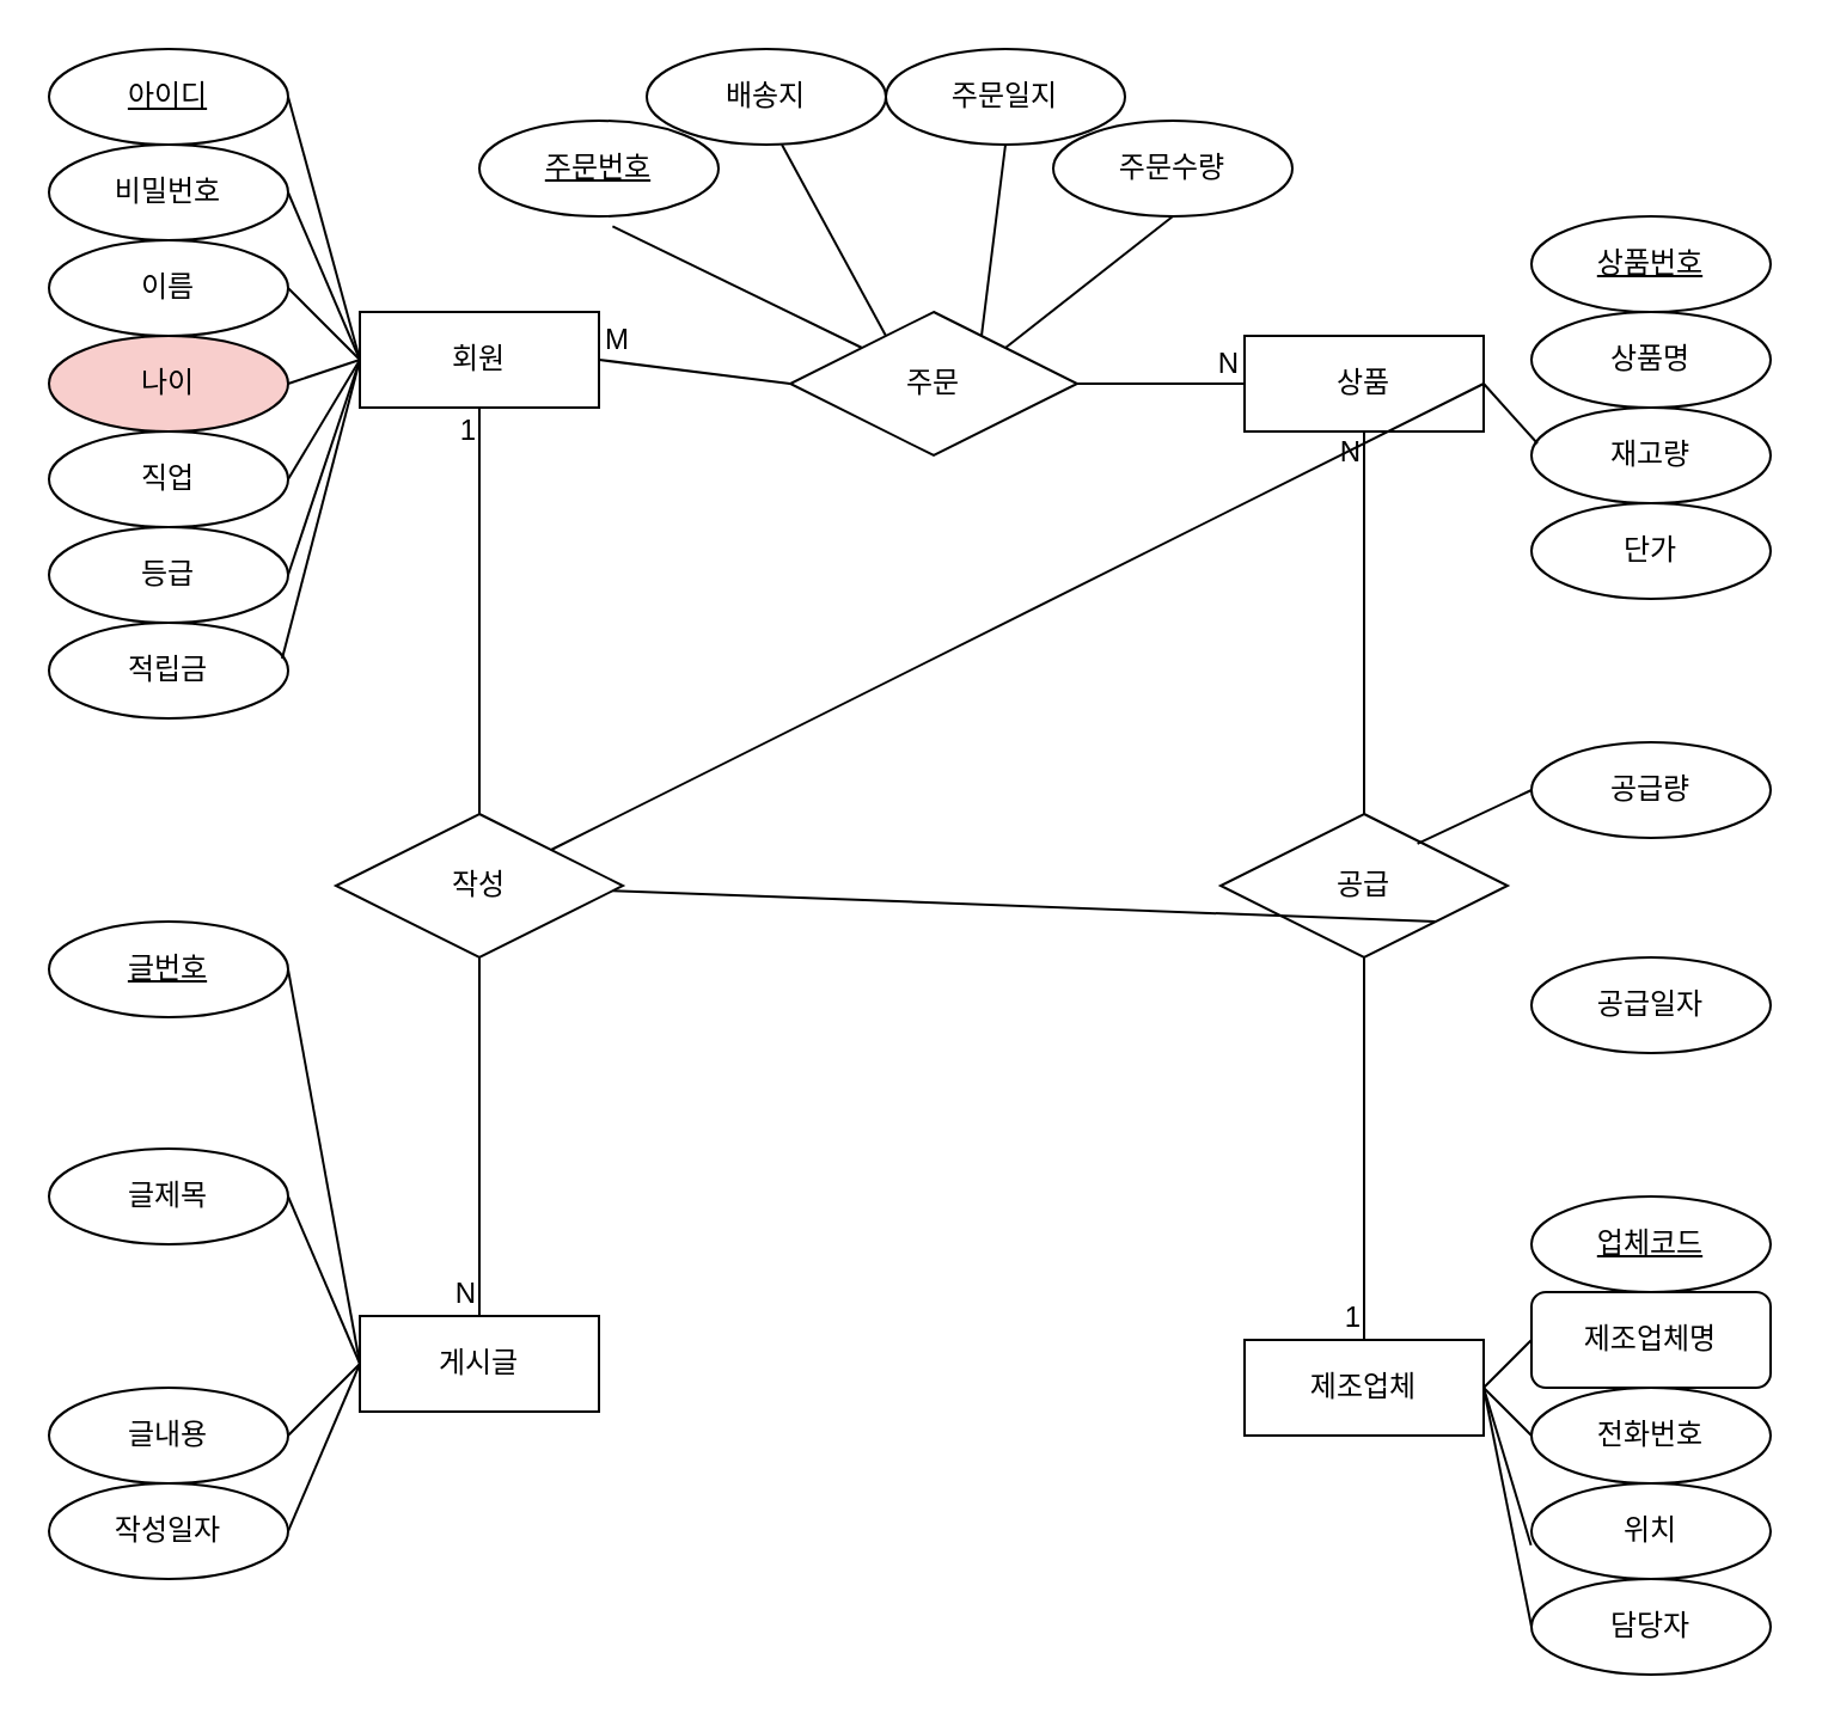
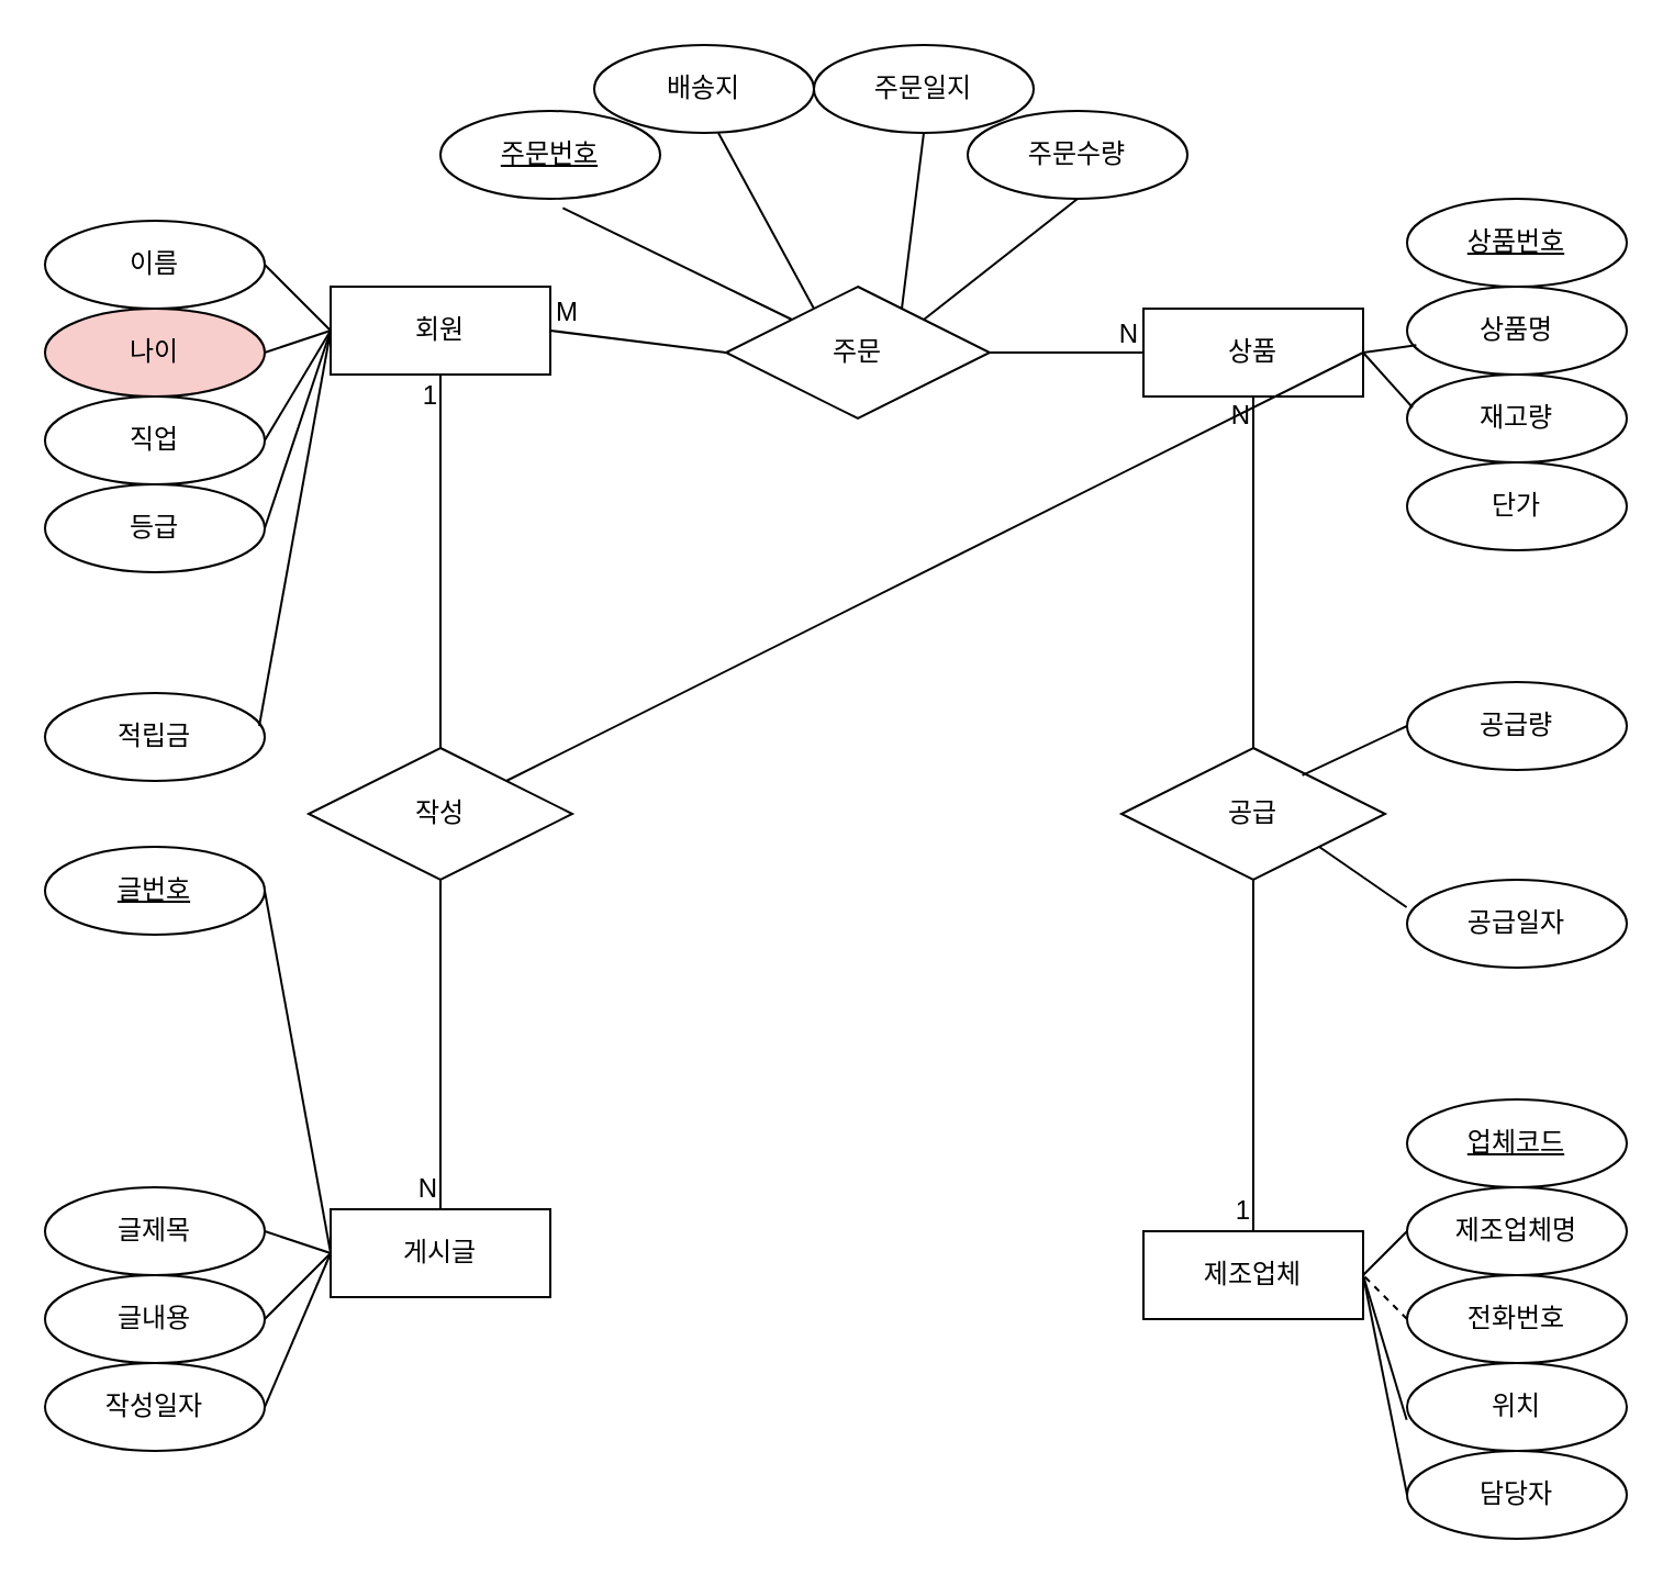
- <mxCell id="4" value="아이디" style="ellipse;whiteSpace=wrap;html=1;align=center;fontStyle=4;" parent="1" vertex="1"><mxGeometry x="20" y="20" width="100" height="40" as="geometry" /></mxCell>
- <mxCell id="5" value="비밀번호" style="ellipse;whiteSpace=wrap;html=1;align=center;" parent="1" vertex="1"><mxGeometry x="20" y="60" width="100" height="40" as="geometry" /></mxCell>
- <mxCell id="18" value="" style="endArrow=none;html=1;rounded=0;entryX=0;entryY=0.5;entryDx=0;entryDy=0;exitX=1;exitY=0.5;exitDx=0;exitDy=0;" parent="1" source="4" target="2" edge="1"><mxGeometry relative="1" as="geometry"><mxPoint x="130" y="109.58" as="sourcePoint" /><mxPoint x="290" y="109.58" as="targetPoint" /></mxGeometry></mxCell>
- <mxCell id="19" value="" style="endArrow=none;html=1;rounded=0;entryX=0;entryY=0.5;entryDx=0;entryDy=0;exitX=1;exitY=0.5;exitDx=0;exitDy=0;" parent="1" source="5" target="2" edge="1"><mxGeometry relative="1" as="geometry"><mxPoint x="136" y="53" as="sourcePoint" /><mxPoint x="160" y="170" as="targetPoint" /></mxGeometry></mxCell>
+ <mxCell id="16" value="" style="endArrow=none;html=1;rounded=0;exitX=1;exitY=0.5;exitDx=0;exitDy=0;entryX=0.042;entryY=0.667;entryDx=0;entryDy=0;entryPerimeter=0;" parent="1" source="3" target="12" edge="1"><mxGeometry relative="1" as="geometry"><mxPoint x="620" y="170" as="sourcePoint" /><mxPoint x="640" y="120" as="targetPoint" /></mxGeometry></mxCell>
- <mxCell id="10" value="적립금" style="ellipse;whiteSpace=wrap;html=1;align=center;" parent="1" vertex="1"><mxGeometry x="20" y="260" width="100" height="40" as="geometry" /></mxCell>
+ <mxCell id="10" value="적립금" style="ellipse;whiteSpace=wrap;html=1;align=center;" parent="1" vertex="1"><mxGeometry x="20" y="315" width="100" height="40" as="geometry" /></mxCell>
- <mxCell id="54" value="" style="endArrow=none;html=1;rounded=0;exitX=1;exitY=1;exitDx=0;exitDy=0;" parent="1" source="46" target="62" edge="1"><mxGeometry relative="1" as="geometry"><mxPoint x="602" y="362" as="sourcePoint" /><mxPoint x="650" y="370" as="targetPoint" /></mxGeometry></mxCell>
+ <mxCell id="54" value="" style="endArrow=none;html=1;rounded=0;entryX=-0.002;entryY=0.313;entryDx=0;entryDy=0;exitX=1;exitY=1;exitDx=0;exitDy=0;entryPerimeter=0;" parent="1" source="46" target="52" edge="1"><mxGeometry relative="1" as="geometry"><mxPoint x="602" y="362" as="sourcePoint" /><mxPoint x="650" y="370" as="targetPoint" /></mxGeometry></mxCell>
- <mxCell id="32" value="글제목" style="ellipse;whiteSpace=wrap;html=1;align=center;" parent="1" vertex="1"><mxGeometry x="20" y="480" width="100" height="40" as="geometry" /></mxCell>
+ <mxCell id="32" value="글제목" style="ellipse;whiteSpace=wrap;html=1;align=center;" parent="1" vertex="1"><mxGeometry x="20" y="540" width="100" height="40" as="geometry" /></mxCell>
- <mxCell id="42" value="제조업체명" style="whiteSpace=wrap;html=1;align=center;rounded=1;" parent="1" vertex="1"><mxGeometry x="640" y="540" width="100" height="40" as="geometry" /></mxCell>
+ <mxCell id="42" value="제조업체명" style="ellipse;whiteSpace=wrap;html=1;align=center;" parent="1" vertex="1"><mxGeometry x="640" y="540" width="100" height="40" as="geometry" /></mxCell>
- <mxCell id="39" value="" style="endArrow=none;html=1;rounded=0;exitX=0;exitY=0.5;exitDx=0;exitDy=0;entryX=1;entryY=0.5;entryDx=0;entryDy=0;" parent="1" source="28" target="25" edge="1"><mxGeometry relative="1" as="geometry"><mxPoint x="750" y="530" as="sourcePoint" /><mxPoint x="770" y="580" as="targetPoint" /></mxGeometry></mxCell>
+ <mxCell id="39" value="" style="endArrow=none;html=1;rounded=0;exitX=0;exitY=0.5;exitDx=0;exitDy=0;entryX=1;entryY=0.5;entryDx=0;entryDy=0;dashed=1;" parent="1" source="28" target="25" edge="1"><mxGeometry relative="1" as="geometry"><mxPoint x="750" y="530" as="sourcePoint" /><mxPoint x="770" y="580" as="targetPoint" /></mxGeometry></mxCell>
